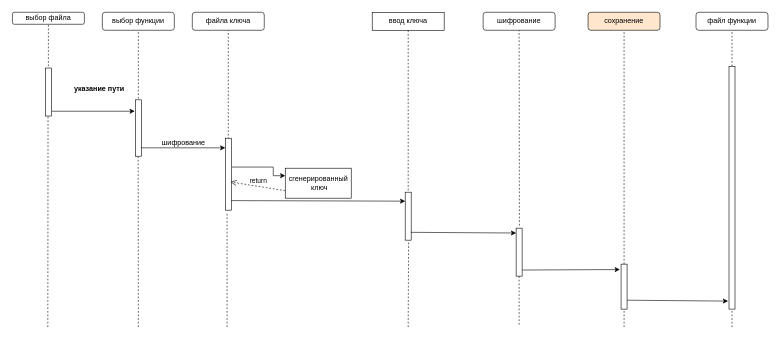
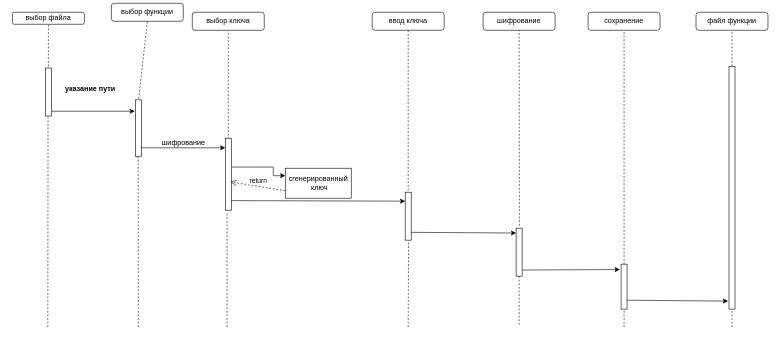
- <mxCell id="3" value="выбор функции" style="rounded=1;whiteSpace=wrap;html=1;" vertex="1" name="Rounded Rectangle" parent="1"><mxGeometry x="170" y="20" width="120" height="30" as="geometry" /></mxCell>
+ <mxCell id="3" value="выбор функции" style="rounded=1;whiteSpace=wrap;html=1;" vertex="1" name="Rounded Rectangle" parent="1"><mxGeometry x="185" y="5" width="120" height="30" as="geometry" /></mxCell>
- <mxCell id="17" value="файла ключа" style="rounded=1;whiteSpace=wrap;html=1;" vertex="1" name="Rounded Rectangle" parent="1"><mxGeometry x="320" y="20" width="120" height="30" as="geometry" /></mxCell>
+ <mxCell id="17" value="выбор ключа" style="rounded=1;whiteSpace=wrap;html=1;" vertex="1" name="Rounded Rectangle" parent="1"><mxGeometry x="320" y="20" width="120" height="30" as="geometry" /></mxCell>
- <mxCell id="9" value="ввод ключа" style="whiteSpace=wrap;html=1;rounded=0;" vertex="1" name="Rounded Rectangle" parent="1"><mxGeometry x="620" y="20" width="120" height="30" as="geometry" /></mxCell>
+ <mxCell id="9" value="ввод ключа" style="rounded=1;whiteSpace=wrap;html=1;" vertex="1" name="Rounded Rectangle" parent="1"><mxGeometry x="620" y="20" width="120" height="30" as="geometry" /></mxCell>
- <mxCell id="26" value="сохранение" style="rounded=1;whiteSpace=wrap;html=1;fillColor=#ffe6cc;" vertex="1" name="Rounded Rectangle" parent="1"><mxGeometry x="980" y="20" width="120" height="30" as="geometry" /></mxCell>
+ <mxCell id="26" value="сохранение" style="rounded=1;whiteSpace=wrap;html=1;" vertex="1" name="Rounded Rectangle" parent="1"><mxGeometry x="980" y="20" width="120" height="30" as="geometry" /></mxCell>
- <mxCell id="8" value="указание пути&#10;" style="text;align=center;fontStyle=1;verticalAlign=middle;spacingLeft=3;spacingRight=3;strokeColor=none;rotatable=0;points=[[0,0.5],[1,0.5]];portConstraint=eastwest;" vertex="1" name="Title" parent="1"><mxGeometry x="125" y="140" width="80" height="26" as="geometry" /></mxCell>
+ <mxCell id="8" value="указание пути&#10;" style="text;align=center;fontStyle=1;verticalAlign=middle;spacingLeft=3;spacingRight=3;strokeColor=none;rotatable=0;points=[[0,0.5],[1,0.5]];portConstraint=eastwest;" vertex="1" name="Title" parent="1"><mxGeometry x="110" y="140" width="80" height="26" as="geometry" /></mxCell>
